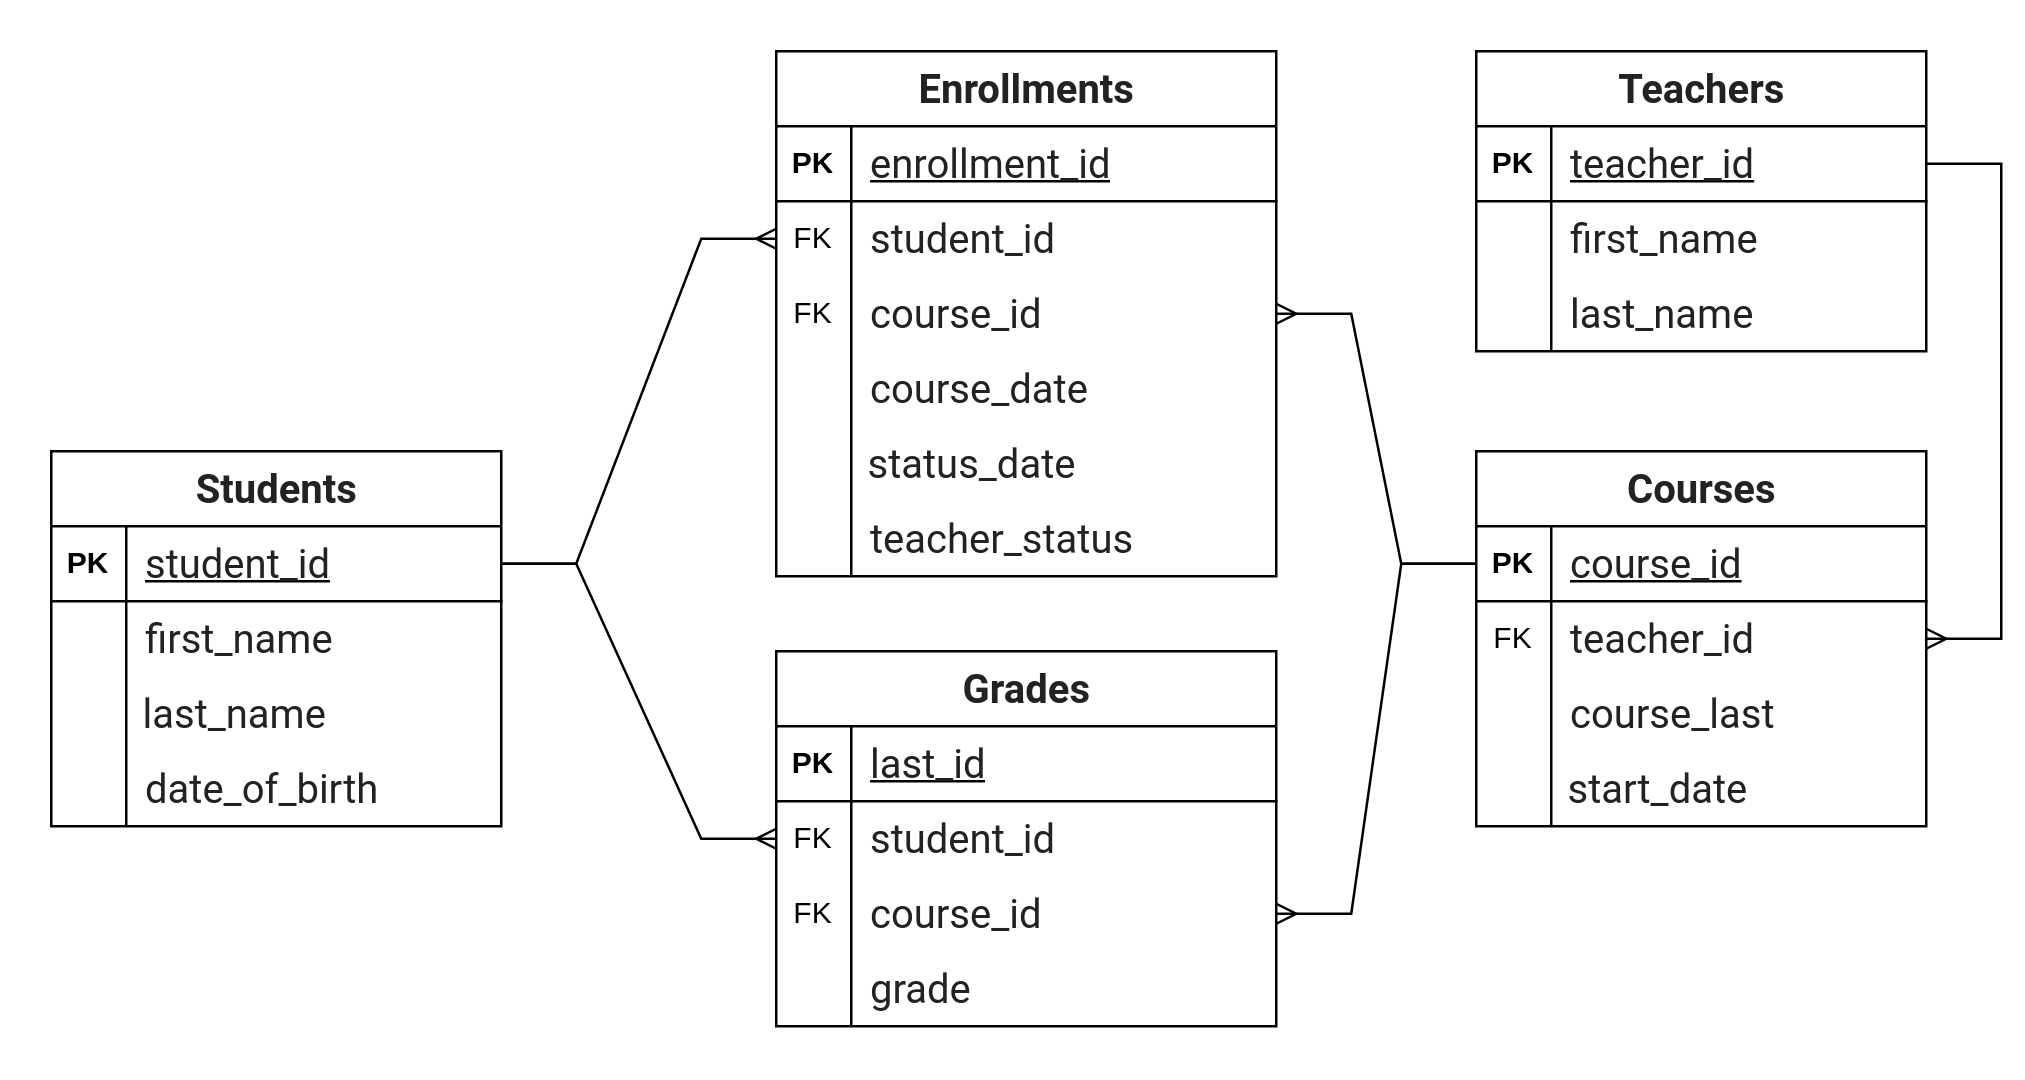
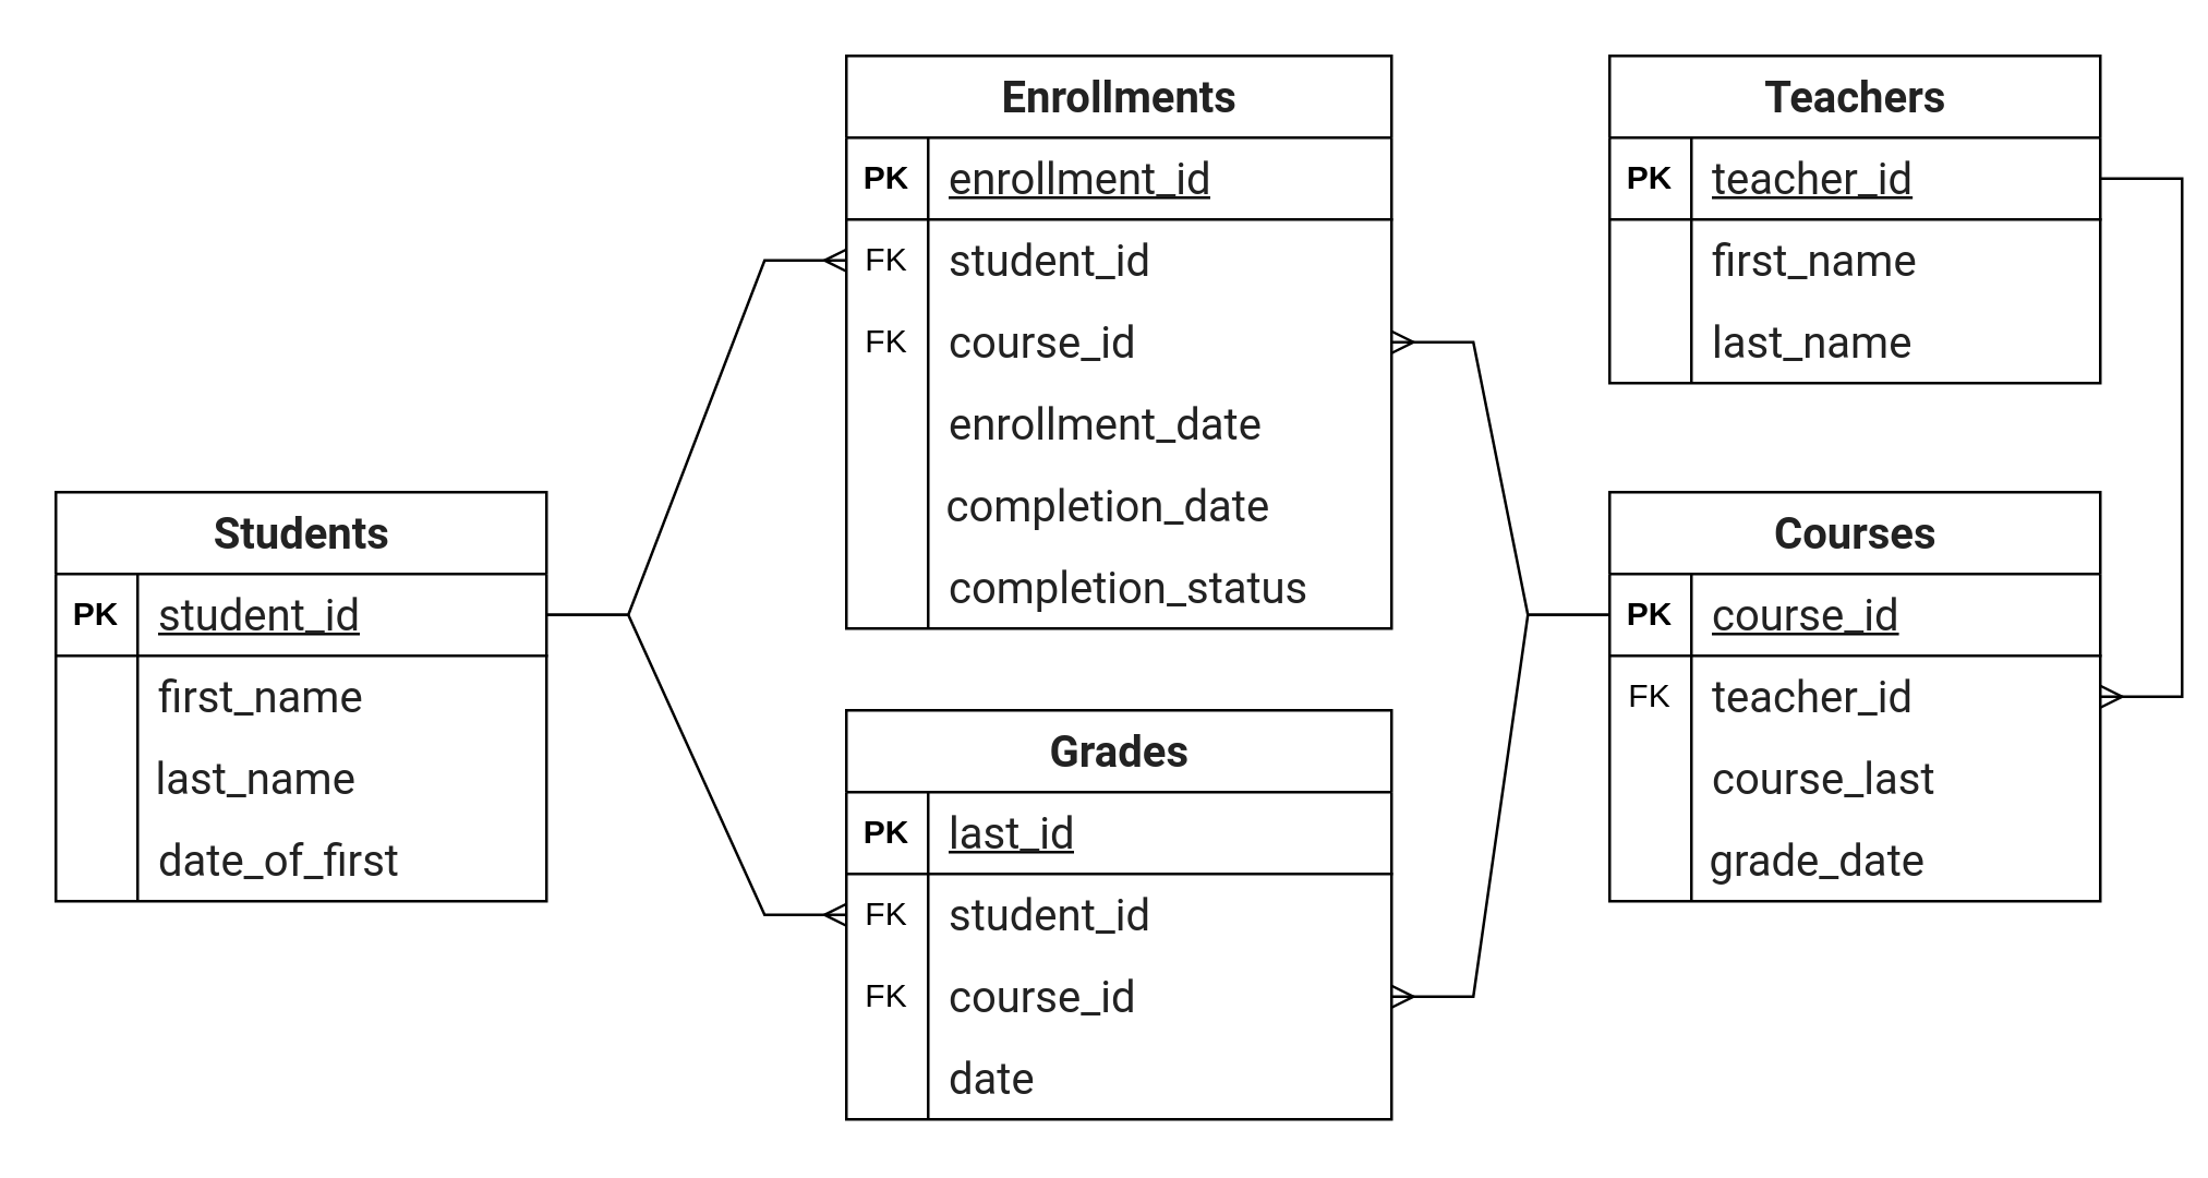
- <mxCell id="50" value="&lt;span style=&quot;color: rgb(34, 34, 34); font-family: Roboto, sans-serif; font-size: 16px; background-color: rgb(255, 255, 255);&quot;&gt;course_date&lt;/span&gt;" style="shape=partialRectangle;connectable=0;fillColor=none;top=0;left=0;bottom=0;right=0;align=left;spacingLeft=6;overflow=hidden;whiteSpace=wrap;html=1;" parent="48" vertex="1"><mxGeometry x="30" width="170" height="30" as="geometry"><mxRectangle width="170" height="30" as="alternateBounds" /></mxGeometry></mxCell>
+ <mxCell id="50" value="&lt;span style=&quot;color: rgb(34, 34, 34); font-family: Roboto, sans-serif; font-size: 16px; background-color: rgb(255, 255, 255);&quot;&gt;enrollment_date&lt;/span&gt;" style="shape=partialRectangle;connectable=0;fillColor=none;top=0;left=0;bottom=0;right=0;align=left;spacingLeft=6;overflow=hidden;whiteSpace=wrap;html=1;" parent="48" vertex="1"><mxGeometry x="30" width="170" height="30" as="geometry"><mxRectangle width="170" height="30" as="alternateBounds" /></mxGeometry></mxCell>
- <mxCell id="53" value="&lt;span style=&quot;color: rgb(34, 34, 34); font-family: Roboto, sans-serif; font-size: 16px; background-color: rgb(255, 255, 255);&quot;&gt;status_date&lt;/span&gt;" style="shape=partialRectangle;connectable=0;fillColor=none;top=0;left=0;bottom=0;right=0;align=left;spacingLeft=16;overflow=hidden;whiteSpace=wrap;html=1;spacing=-9;" parent="51" vertex="1"><mxGeometry x="30" width="170" height="30" as="geometry"><mxRectangle width="170" height="30" as="alternateBounds" /></mxGeometry></mxCell>
+ <mxCell id="53" value="&lt;span style=&quot;color: rgb(34, 34, 34); font-family: Roboto, sans-serif; font-size: 16px; background-color: rgb(255, 255, 255);&quot;&gt;completion_date&lt;/span&gt;" style="shape=partialRectangle;connectable=0;fillColor=none;top=0;left=0;bottom=0;right=0;align=left;spacingLeft=16;overflow=hidden;whiteSpace=wrap;html=1;spacing=-9;" parent="51" vertex="1"><mxGeometry x="30" width="170" height="30" as="geometry"><mxRectangle width="170" height="30" as="alternateBounds" /></mxGeometry></mxCell>
- <mxCell id="56" value="&lt;span style=&quot;color: rgb(34, 34, 34); font-family: Roboto, sans-serif; font-size: 16px; background-color: rgb(255, 255, 255);&quot;&gt;teacher_status&lt;/span&gt;" style="shape=partialRectangle;connectable=0;fillColor=none;top=0;left=0;bottom=0;right=0;align=left;spacingLeft=6;overflow=hidden;whiteSpace=wrap;html=1;" parent="54" vertex="1"><mxGeometry x="30" width="170" height="30" as="geometry"><mxRectangle width="170" height="30" as="alternateBounds" /></mxGeometry></mxCell>
+ <mxCell id="56" value="&lt;span style=&quot;color: rgb(34, 34, 34); font-family: Roboto, sans-serif; font-size: 16px; background-color: rgb(255, 255, 255);&quot;&gt;completion_status&lt;/span&gt;" style="shape=partialRectangle;connectable=0;fillColor=none;top=0;left=0;bottom=0;right=0;align=left;spacingLeft=6;overflow=hidden;whiteSpace=wrap;html=1;" parent="54" vertex="1"><mxGeometry x="30" width="170" height="30" as="geometry"><mxRectangle width="170" height="30" as="alternateBounds" /></mxGeometry></mxCell>
- <mxCell id="14" value="&lt;span style=&quot;color: rgb(34, 34, 34); font-family: Roboto, sans-serif; font-size: 16px; background-color: rgb(255, 255, 255);&quot;&gt;date_of_birth&lt;/span&gt;" style="shape=partialRectangle;connectable=0;fillColor=none;top=0;left=0;bottom=0;right=0;align=left;spacingLeft=6;overflow=hidden;whiteSpace=wrap;html=1;" parent="12" vertex="1"><mxGeometry x="30" width="150" height="30" as="geometry"><mxRectangle width="150" height="30" as="alternateBounds" /></mxGeometry></mxCell>
+ <mxCell id="14" value="&lt;span style=&quot;color: rgb(34, 34, 34); font-family: Roboto, sans-serif; font-size: 16px; background-color: rgb(255, 255, 255);&quot;&gt;date_of_first&lt;/span&gt;" style="shape=partialRectangle;connectable=0;fillColor=none;top=0;left=0;bottom=0;right=0;align=left;spacingLeft=6;overflow=hidden;whiteSpace=wrap;html=1;" parent="12" vertex="1"><mxGeometry x="30" width="150" height="30" as="geometry"><mxRectangle width="150" height="30" as="alternateBounds" /></mxGeometry></mxCell>
- <mxCell id="37" value="&lt;span style=&quot;color: rgb(34, 34, 34); font-family: Roboto, sans-serif; font-size: 16px; background-color: rgb(255, 255, 255);&quot;&gt;start_date&lt;/span&gt;" style="shape=partialRectangle;connectable=0;fillColor=none;top=0;left=0;bottom=0;right=0;align=left;spacingLeft=16;overflow=hidden;whiteSpace=wrap;html=1;spacing=-9;" parent="35" vertex="1"><mxGeometry x="30" width="150" height="30" as="geometry"><mxRectangle width="150" height="30" as="alternateBounds" /></mxGeometry></mxCell>
+ <mxCell id="37" value="&lt;span style=&quot;color: rgb(34, 34, 34); font-family: Roboto, sans-serif; font-size: 16px; background-color: rgb(255, 255, 255);&quot;&gt;grade_date&lt;/span&gt;" style="shape=partialRectangle;connectable=0;fillColor=none;top=0;left=0;bottom=0;right=0;align=left;spacingLeft=16;overflow=hidden;whiteSpace=wrap;html=1;spacing=-9;" parent="35" vertex="1"><mxGeometry x="30" width="150" height="30" as="geometry"><mxRectangle width="150" height="30" as="alternateBounds" /></mxGeometry></mxCell>
- <mxCell id="69" value="&lt;span style=&quot;color: rgb(34, 34, 34); font-family: Roboto, sans-serif; font-size: 16px; background-color: rgb(255, 255, 255);&quot;&gt;grade&lt;/span&gt;" style="shape=partialRectangle;connectable=0;fillColor=none;top=0;left=0;bottom=0;right=0;align=left;spacingLeft=6;overflow=hidden;whiteSpace=wrap;html=1;" parent="67" vertex="1"><mxGeometry x="30" width="170" height="30" as="geometry"><mxRectangle width="170" height="30" as="alternateBounds" /></mxGeometry></mxCell>
+ <mxCell id="69" value="&lt;span style=&quot;color: rgb(34, 34, 34); font-family: Roboto, sans-serif; font-size: 16px; background-color: rgb(255, 255, 255);&quot;&gt;date&lt;/span&gt;" style="shape=partialRectangle;connectable=0;fillColor=none;top=0;left=0;bottom=0;right=0;align=left;spacingLeft=6;overflow=hidden;whiteSpace=wrap;html=1;" parent="67" vertex="1"><mxGeometry x="30" width="170" height="30" as="geometry"><mxRectangle width="170" height="30" as="alternateBounds" /></mxGeometry></mxCell>
